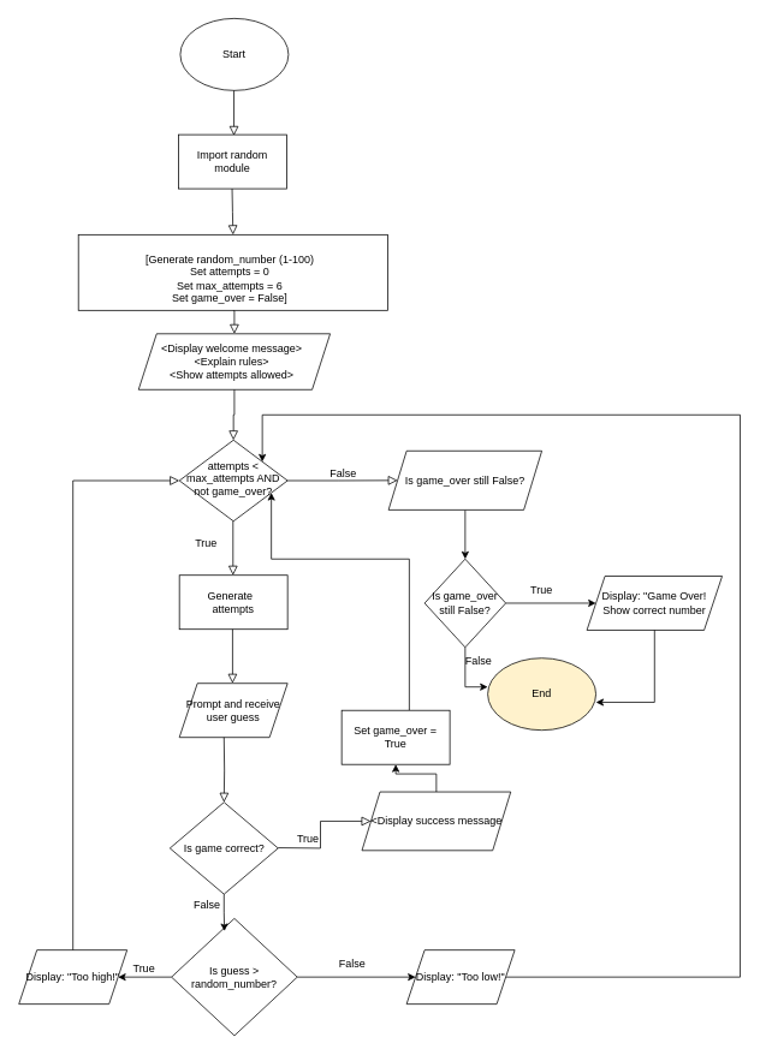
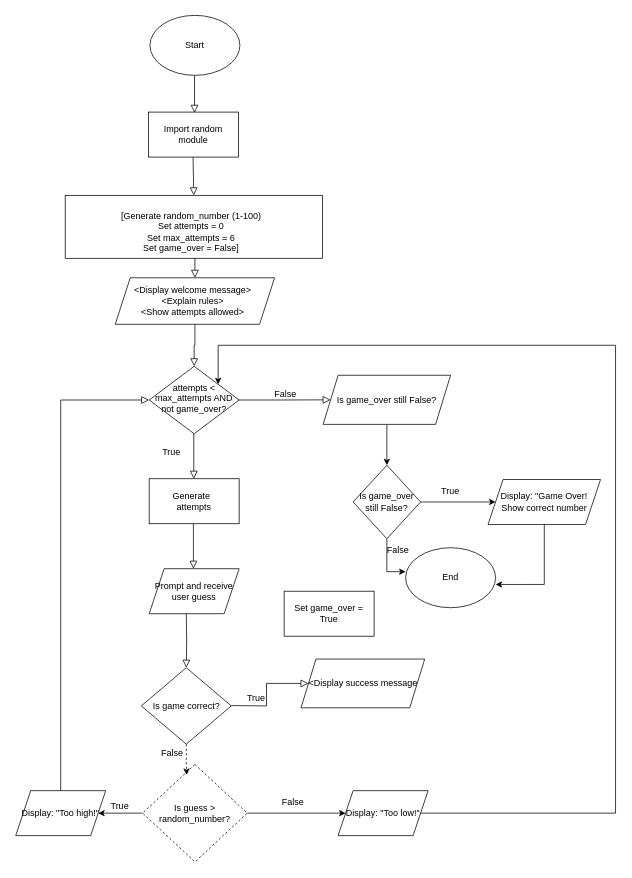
- <mxCell id="23" style="edgeStyle=orthogonalEdgeStyle;rounded=0;orthogonalLoop=1;jettySize=auto;html=1;" edge="1" parent="1" source="24" target="5"><mxGeometry relative="1" as="geometry"><Array as="points"><mxPoint x="453" y="620" /><mxPoint x="300" y="620" /></Array></mxGeometry></mxCell>
- <mxCell id="12" value="End" style="ellipse;whiteSpace=wrap;html=1;fillColor=#fff2cc;" vertex="1" parent="1"><mxGeometry x="540" y="730" width="120" height="80" as="geometry" /></mxCell>
+ <mxCell id="12" value="End" style="ellipse;whiteSpace=wrap;html=1;" vertex="1" parent="1"><mxGeometry x="540" y="730" width="120" height="80" as="geometry" /></mxCell>
- <mxCell id="31" style="edgeStyle=orthogonalEdgeStyle;rounded=0;orthogonalLoop=1;jettySize=auto;html=1;" edge="1" parent="1" source="32" target="24"><mxGeometry relative="1" as="geometry" /></mxCell>
- <mxCell id="36" style="edgeStyle=orthogonalEdgeStyle;rounded=0;orthogonalLoop=1;jettySize=auto;html=1;entryX=0.421;entryY=0.108;entryDx=0;entryDy=0;entryPerimeter=0;" edge="1" parent="1" source="29" target="19"><mxGeometry relative="1" as="geometry" /></mxCell>
+ <mxCell id="36" style="edgeStyle=orthogonalEdgeStyle;rounded=0;orthogonalLoop=1;jettySize=auto;html=1;entryX=0.421;entryY=0.108;entryDx=0;entryDy=0;entryPerimeter=0;dashed=1;" edge="1" parent="1" source="29" target="19"><mxGeometry relative="1" as="geometry" /></mxCell>
- <mxCell id="19" value="Is guess &amp;gt; random_number?" style="rhombus;whiteSpace=wrap;html=1;" vertex="1" parent="1"><mxGeometry x="189.25" y="1019" width="139.5" height="130" as="geometry" /></mxCell>
+ <mxCell id="19" value="Is guess &amp;gt; random_number?" style="rhombus;whiteSpace=wrap;html=1;dashed=1;" vertex="1" parent="1"><mxGeometry x="189.25" y="1019" width="139.5" height="130" as="geometry" /></mxCell>
